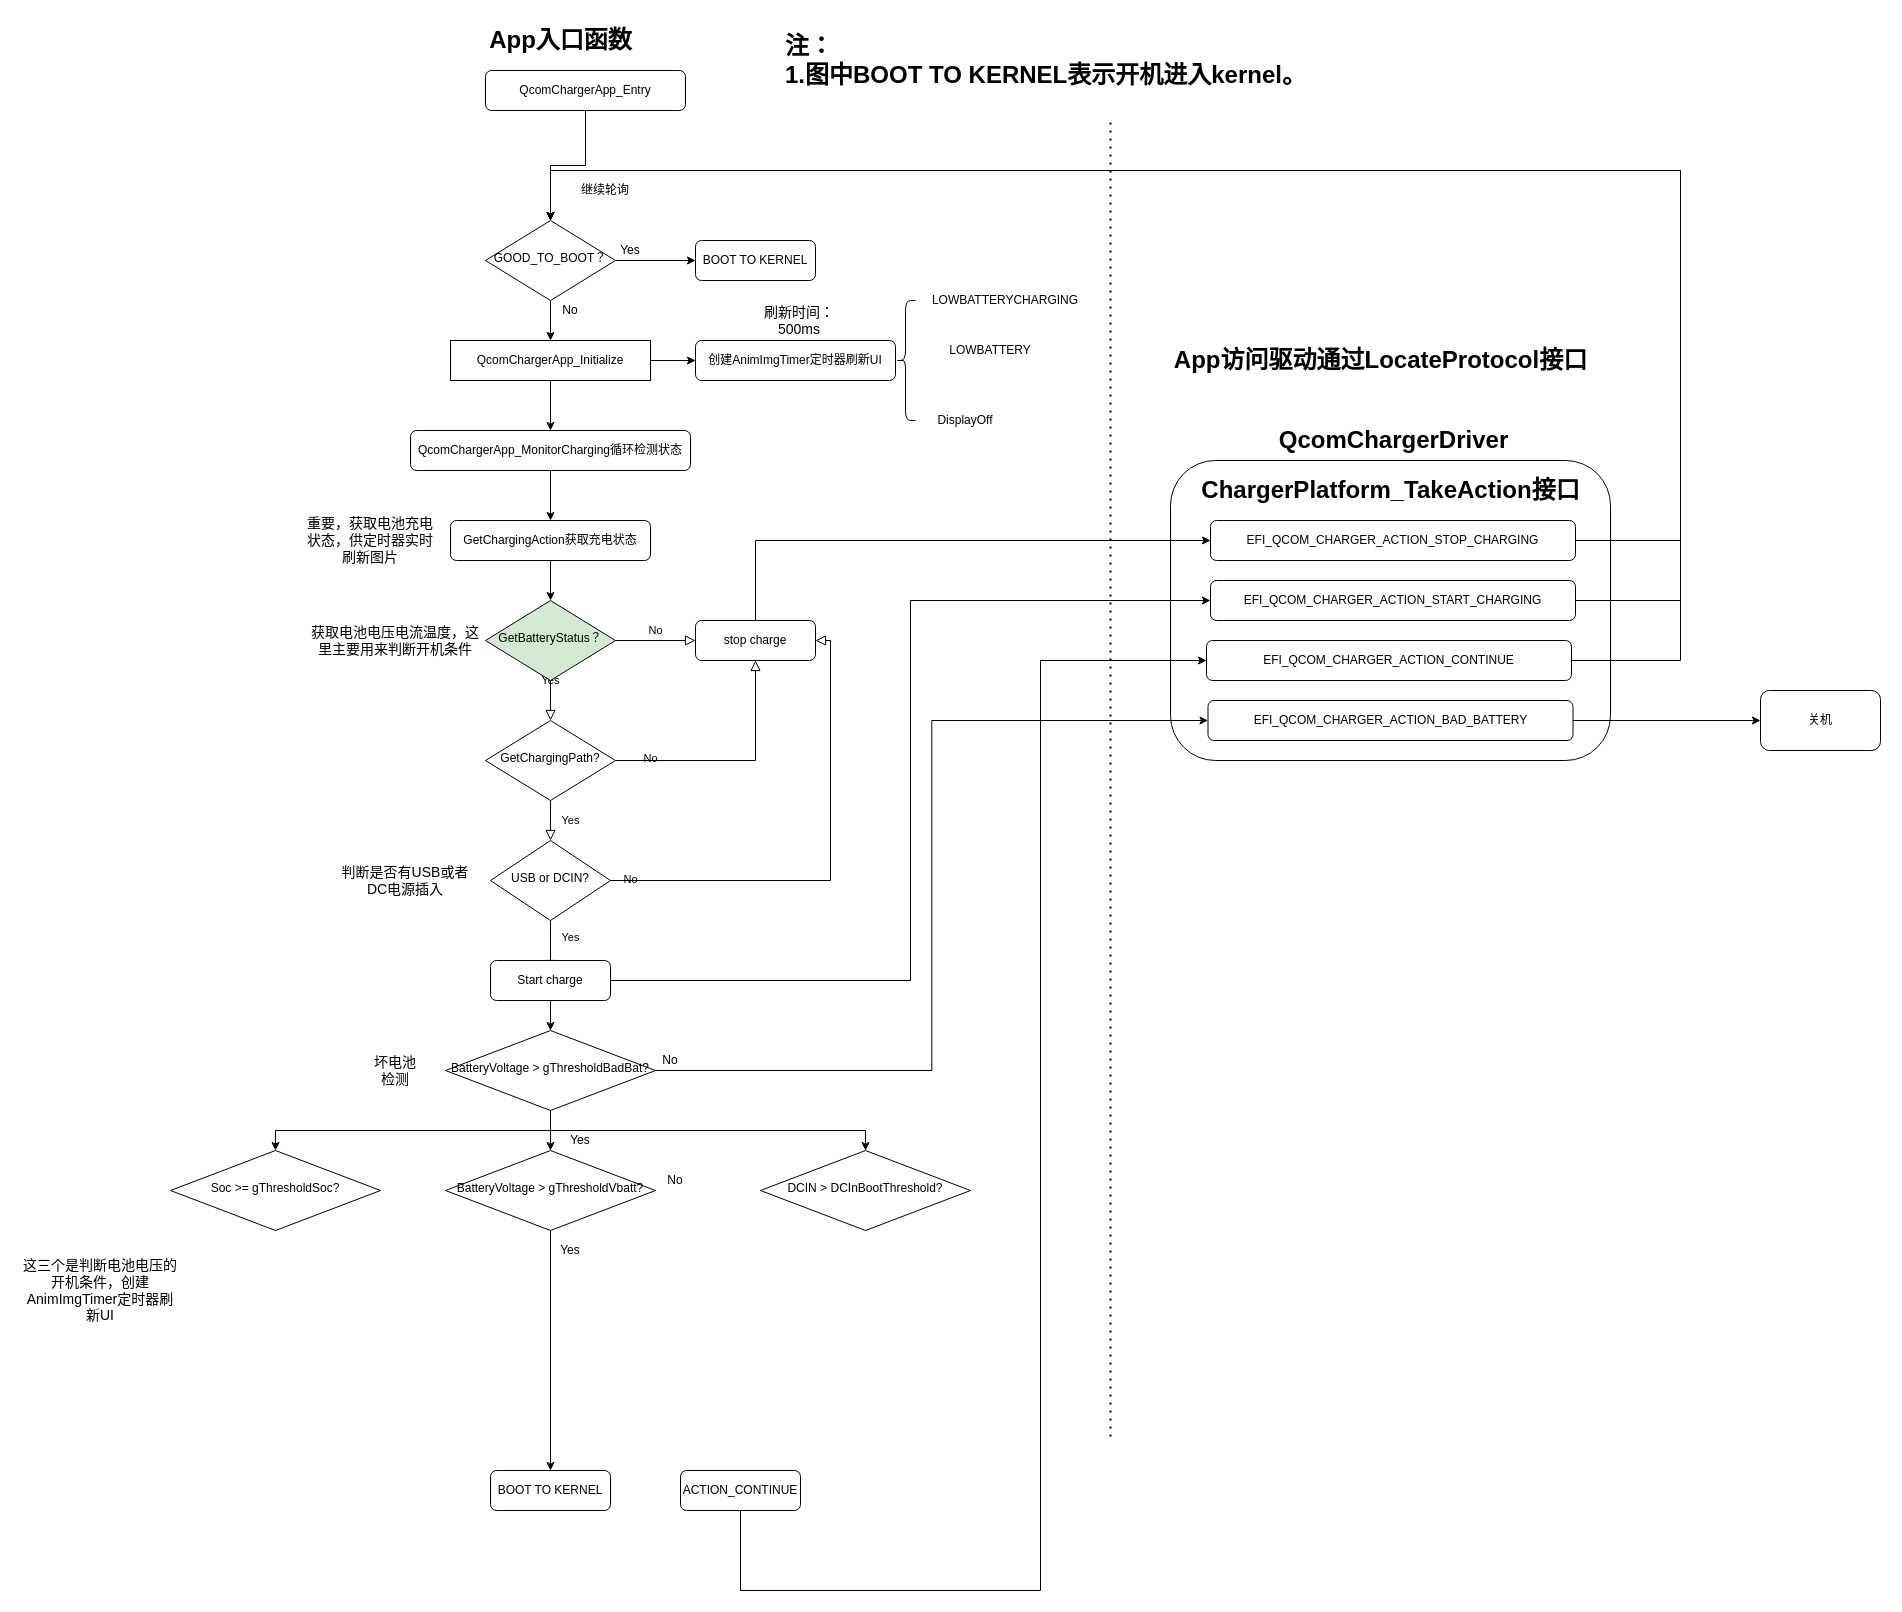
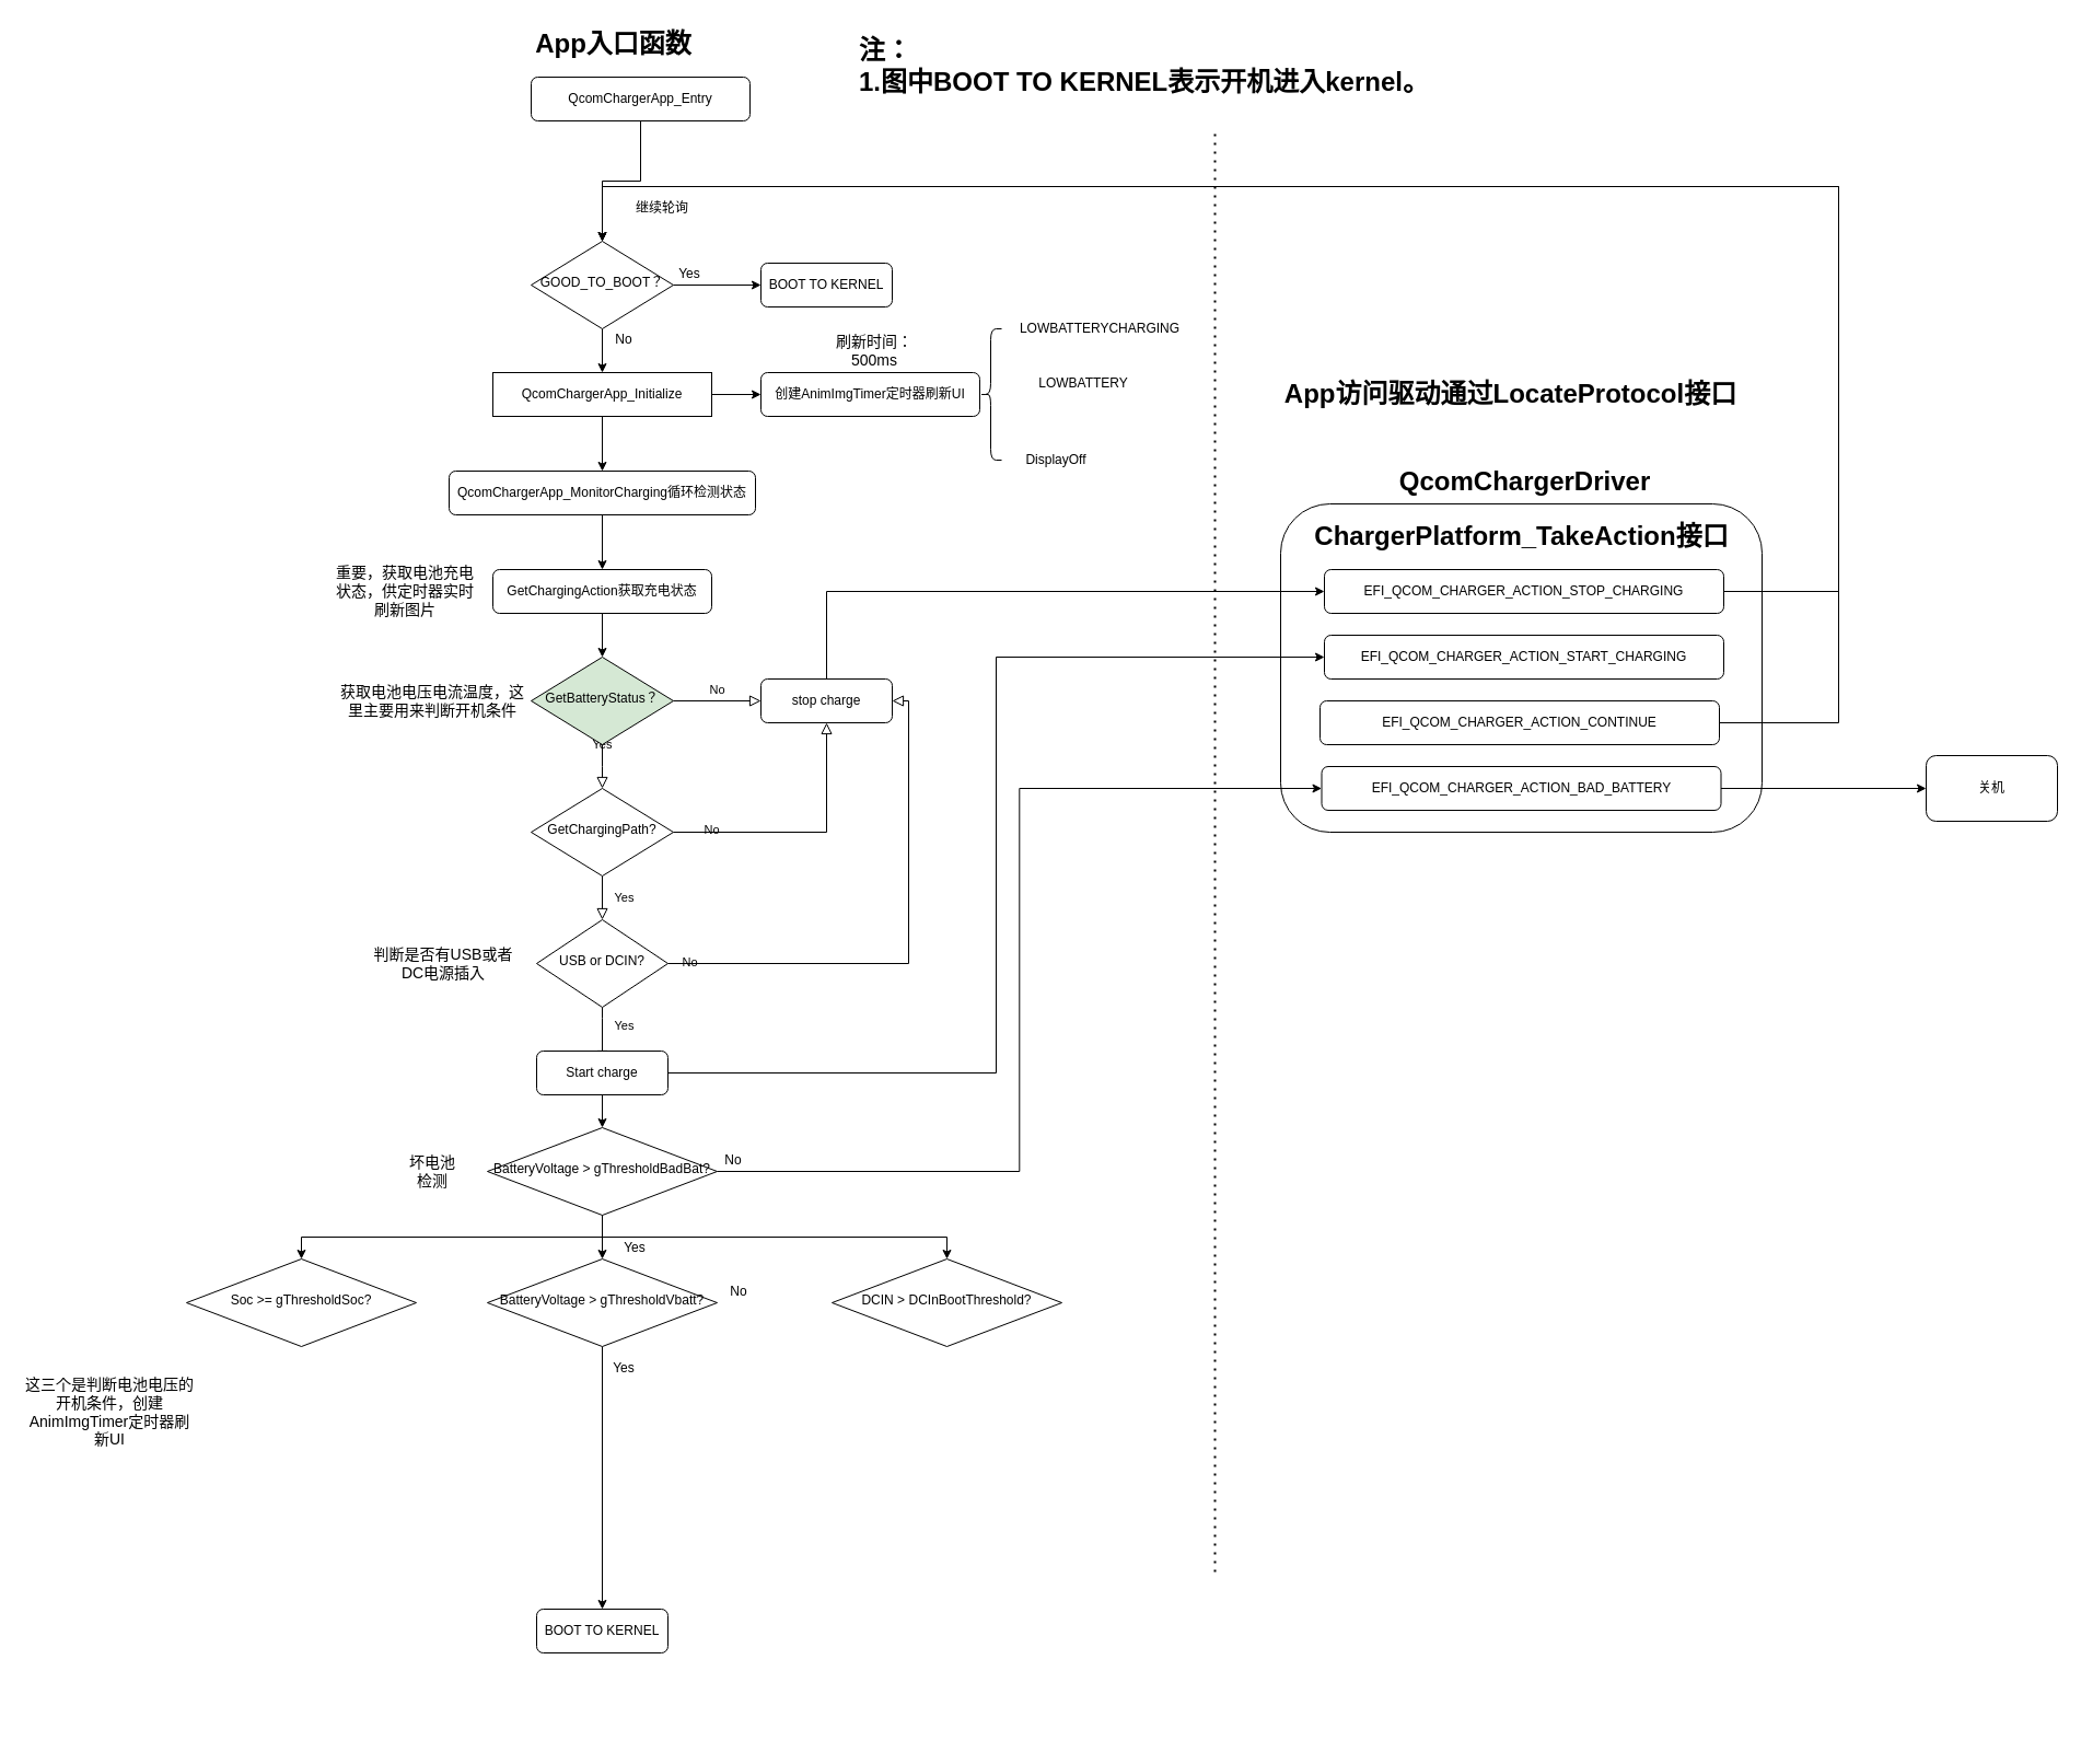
- <mxCell id="52" style="edgeStyle=orthogonalEdgeStyle;rounded=0;orthogonalLoop=1;jettySize=auto;html=1;exitX=1;exitY=0.5;exitDx=0;exitDy=0;entryX=0.5;entryY=0;entryDx=0;entryDy=0;startArrow=none;startFill=0;" parent="1" source="53" target="42" edge="1"><mxGeometry relative="1" as="geometry"><Array as="points"><mxPoint x="1680" y="600" /><mxPoint x="1680" y="170" /><mxPoint x="550" y="170" /></Array></mxGeometry></mxCell>
- <mxCell id="34" style="edgeStyle=orthogonalEdgeStyle;rounded=0;orthogonalLoop=1;jettySize=auto;html=1;exitX=0.5;exitY=1;exitDx=0;exitDy=0;entryX=0;entryY=0.5;entryDx=0;entryDy=0;startArrow=none;startFill=0;" parent="1" source="35" target="55" edge="1"><mxGeometry relative="1" as="geometry"><Array as="points"><mxPoint x="740" y="1590" /><mxPoint x="1040" y="1590" /><mxPoint x="1040" y="660" /></Array><mxPoint x="1206" y="750" as="targetPoint" /></mxGeometry></mxCell>
- <mxCell id="35" value="ACTION_CONTINUE" style="rounded=1;whiteSpace=wrap;html=1;fontSize=12;glass=0;strokeWidth=1;shadow=0;" parent="1" vertex="1"><mxGeometry x="680" y="1470" width="120" height="40" as="geometry" /></mxCell>
